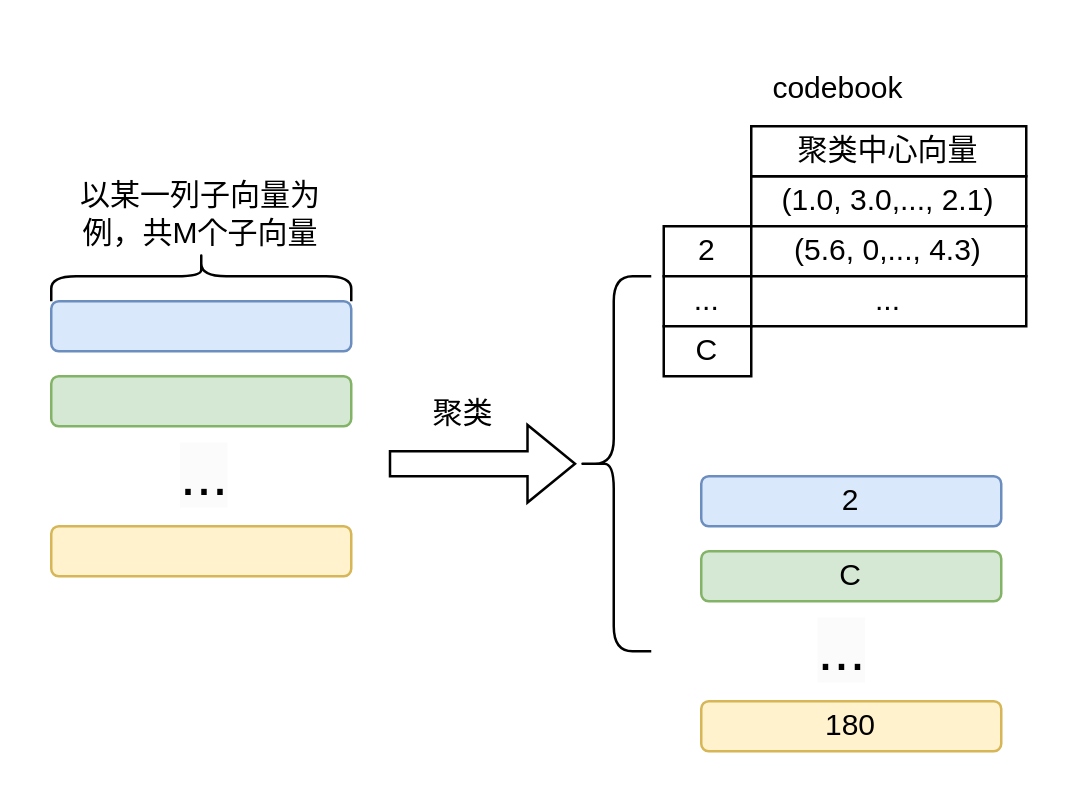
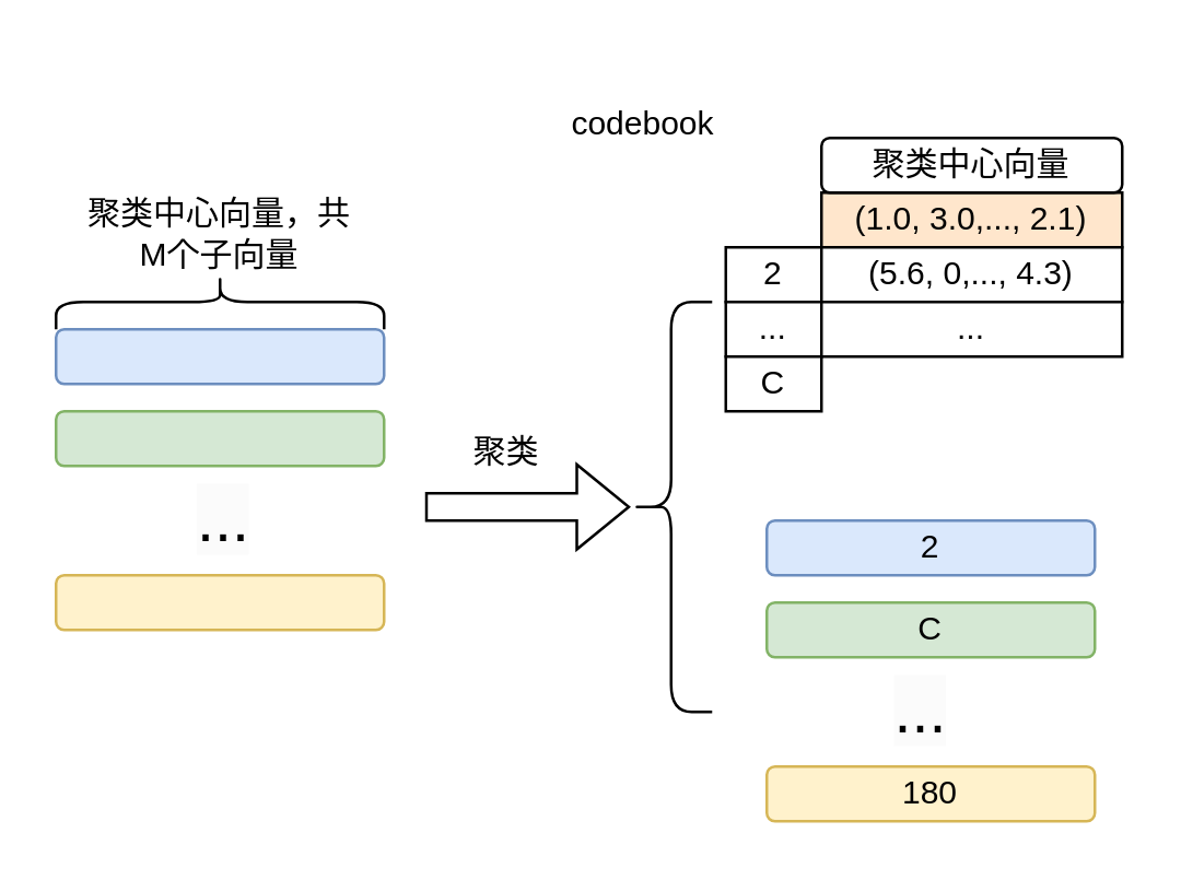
- <mxCell id="22" value="codebook" style="text;strokeColor=none;align=center;fillColor=none;html=1;verticalAlign=middle;whiteSpace=wrap;rounded=0;" vertex="1" parent="1"><mxGeometry x="305" y="20" width="60" height="30" as="geometry" /></mxCell>
+ <mxCell id="22" value="codebook" style="text;strokeColor=none;align=center;fillColor=none;html=1;verticalAlign=middle;whiteSpace=wrap;rounded=0;" vertex="1" parent="1"><mxGeometry x="205" y="30" width="60" height="30" as="geometry" /></mxCell>
- <mxCell id="9" value="聚类中心向量" style="rounded=0;whiteSpace=wrap;html=1;" vertex="1" parent="1"><mxGeometry x="300" y="50" width="110" height="20" as="geometry" /></mxCell>
+ <mxCell id="9" value="聚类中心向量" style="whiteSpace=wrap;html=1;rounded=1;" vertex="1" parent="1"><mxGeometry x="300" y="50" width="110" height="20" as="geometry" /></mxCell>
- <mxCell id="8" value="(1.0, 3.0,..., 2.1)" style="rounded=0;whiteSpace=wrap;html=1;" vertex="1" parent="1"><mxGeometry x="300" y="70" width="110" height="20" as="geometry" /></mxCell>
+ <mxCell id="8" value="(1.0, 3.0,..., 2.1)" style="rounded=0;whiteSpace=wrap;html=1;fillColor=#ffe6cc;" vertex="1" parent="1"><mxGeometry x="300" y="70" width="110" height="20" as="geometry" /></mxCell>
- <mxCell id="21" value="以某一列子向量为例，共M个子向量" style="text;strokeColor=none;align=center;fillColor=none;html=1;verticalAlign=middle;whiteSpace=wrap;rounded=0;" vertex="1" parent="1"><mxGeometry x="30" y="70" width="100" height="30" as="geometry" /></mxCell>
+ <mxCell id="21" value="聚类中心向量，共M个子向量" style="text;strokeColor=none;align=center;fillColor=none;html=1;verticalAlign=middle;whiteSpace=wrap;rounded=0;" vertex="1" parent="1"><mxGeometry x="30" y="70" width="100" height="30" as="geometry" /></mxCell>
